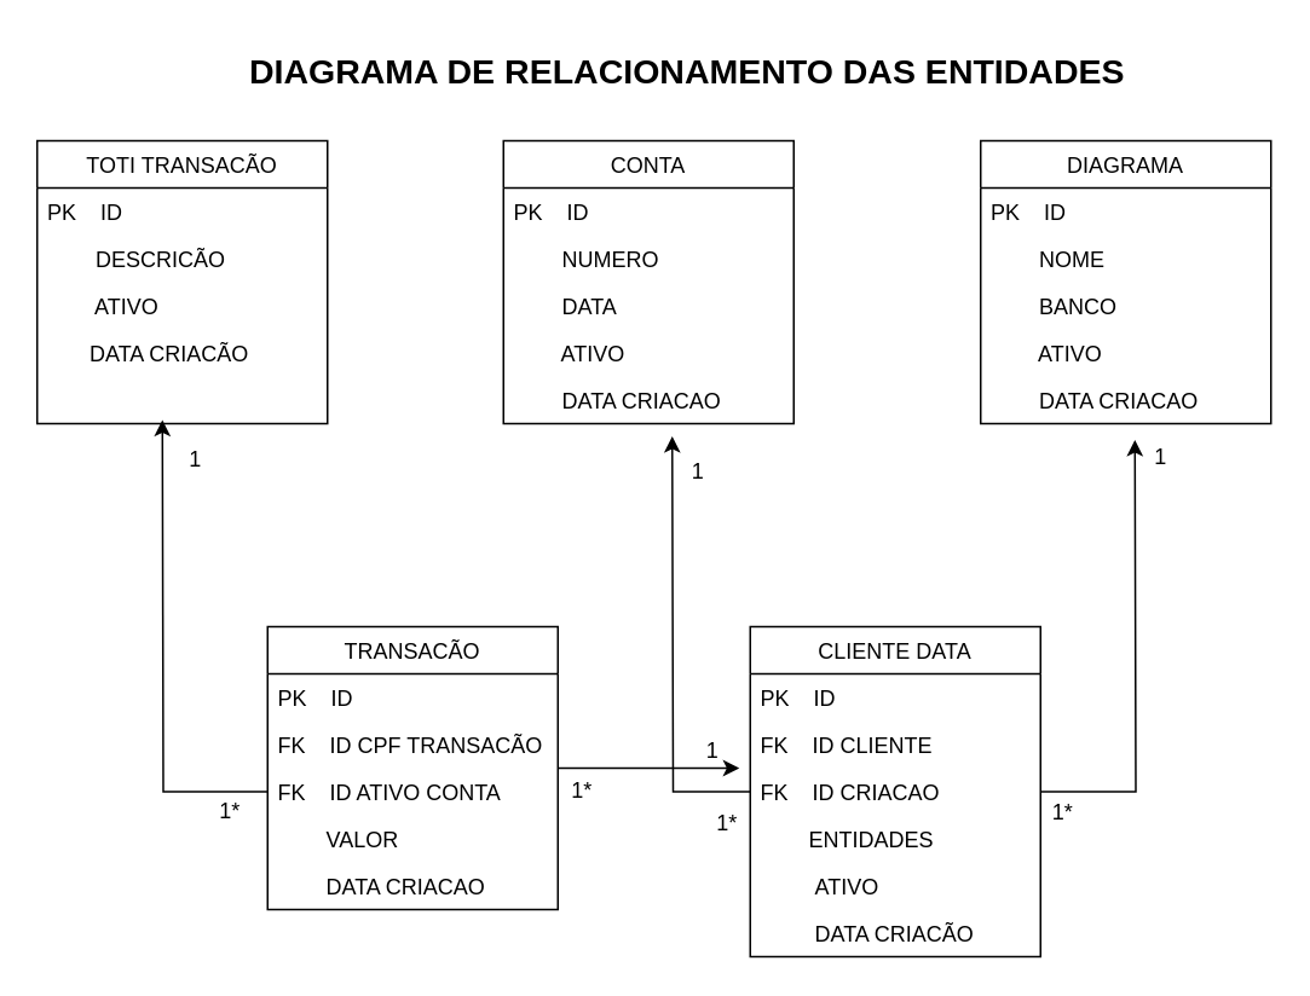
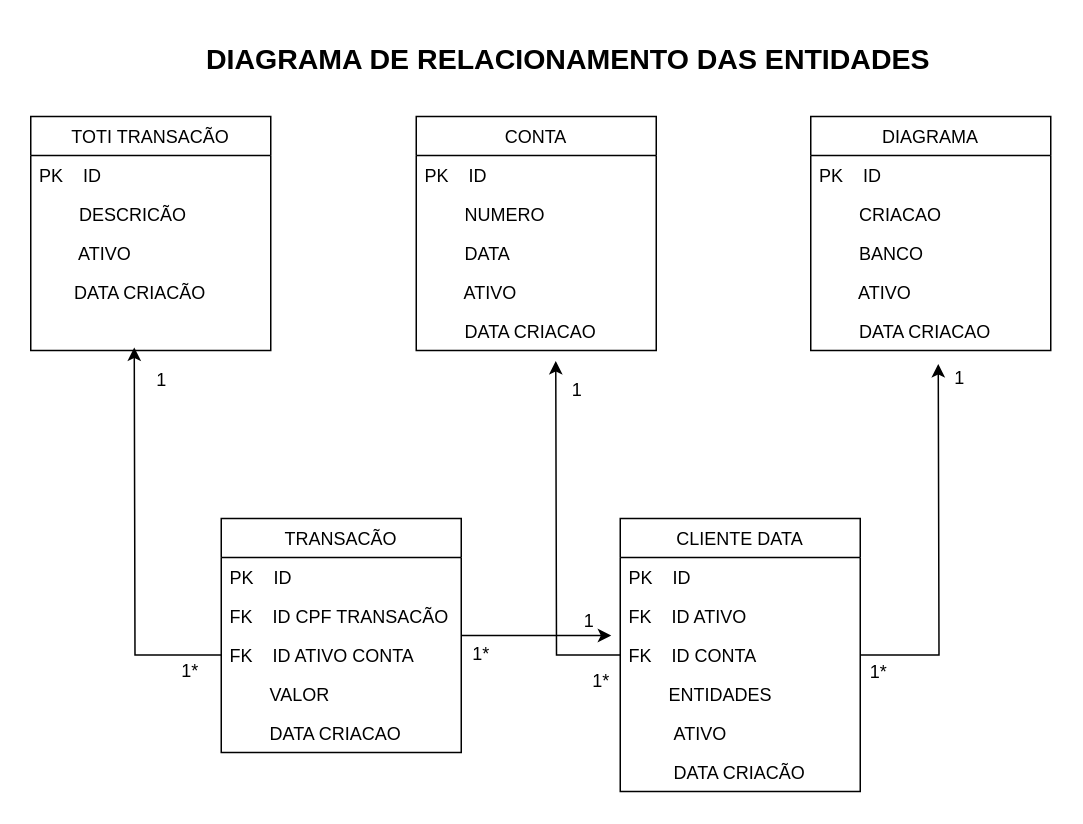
- <mxCell id="4" value="        NOME" style="text;align=left;verticalAlign=top;spacingLeft=4;spacingRight=4;overflow=hidden;rotatable=0;points=[[0,0.5],[1,0.5]];portConstraint=eastwest;rounded=0;shadow=0;html=0;" parent="2" vertex="1"><mxGeometry y="52" width="160" height="26" as="geometry" /></mxCell>
+ <mxCell id="4" value="        CRIACAO" style="text;align=left;verticalAlign=top;spacingLeft=4;spacingRight=4;overflow=hidden;rotatable=0;points=[[0,0.5],[1,0.5]];portConstraint=eastwest;rounded=0;shadow=0;html=0;" parent="2" vertex="1"><mxGeometry y="52" width="160" height="26" as="geometry" /></mxCell>
- <mxCell id="29" value="FK    ID CLIENTE" style="text;align=left;verticalAlign=top;spacingLeft=4;spacingRight=4;overflow=hidden;rotatable=0;points=[[0,0.5],[1,0.5]];portConstraint=eastwest;rounded=0;shadow=0;html=0;" parent="27" vertex="1"><mxGeometry y="52" width="160" height="26" as="geometry" /></mxCell>
+ <mxCell id="29" value="FK    ID ATIVO" style="text;align=left;verticalAlign=top;spacingLeft=4;spacingRight=4;overflow=hidden;rotatable=0;points=[[0,0.5],[1,0.5]];portConstraint=eastwest;rounded=0;shadow=0;html=0;" parent="27" vertex="1"><mxGeometry y="52" width="160" height="26" as="geometry" /></mxCell>
- <mxCell id="30" value="FK    ID CRIACAO" style="text;align=left;verticalAlign=top;spacingLeft=4;spacingRight=4;overflow=hidden;rotatable=0;points=[[0,0.5],[1,0.5]];portConstraint=eastwest;rounded=0;shadow=0;html=0;" parent="27" vertex="1"><mxGeometry y="78" width="160" height="26" as="geometry" /></mxCell>
+ <mxCell id="30" value="FK    ID CONTA" style="text;align=left;verticalAlign=top;spacingLeft=4;spacingRight=4;overflow=hidden;rotatable=0;points=[[0,0.5],[1,0.5]];portConstraint=eastwest;rounded=0;shadow=0;html=0;" parent="27" vertex="1"><mxGeometry y="78" width="160" height="26" as="geometry" /></mxCell>
